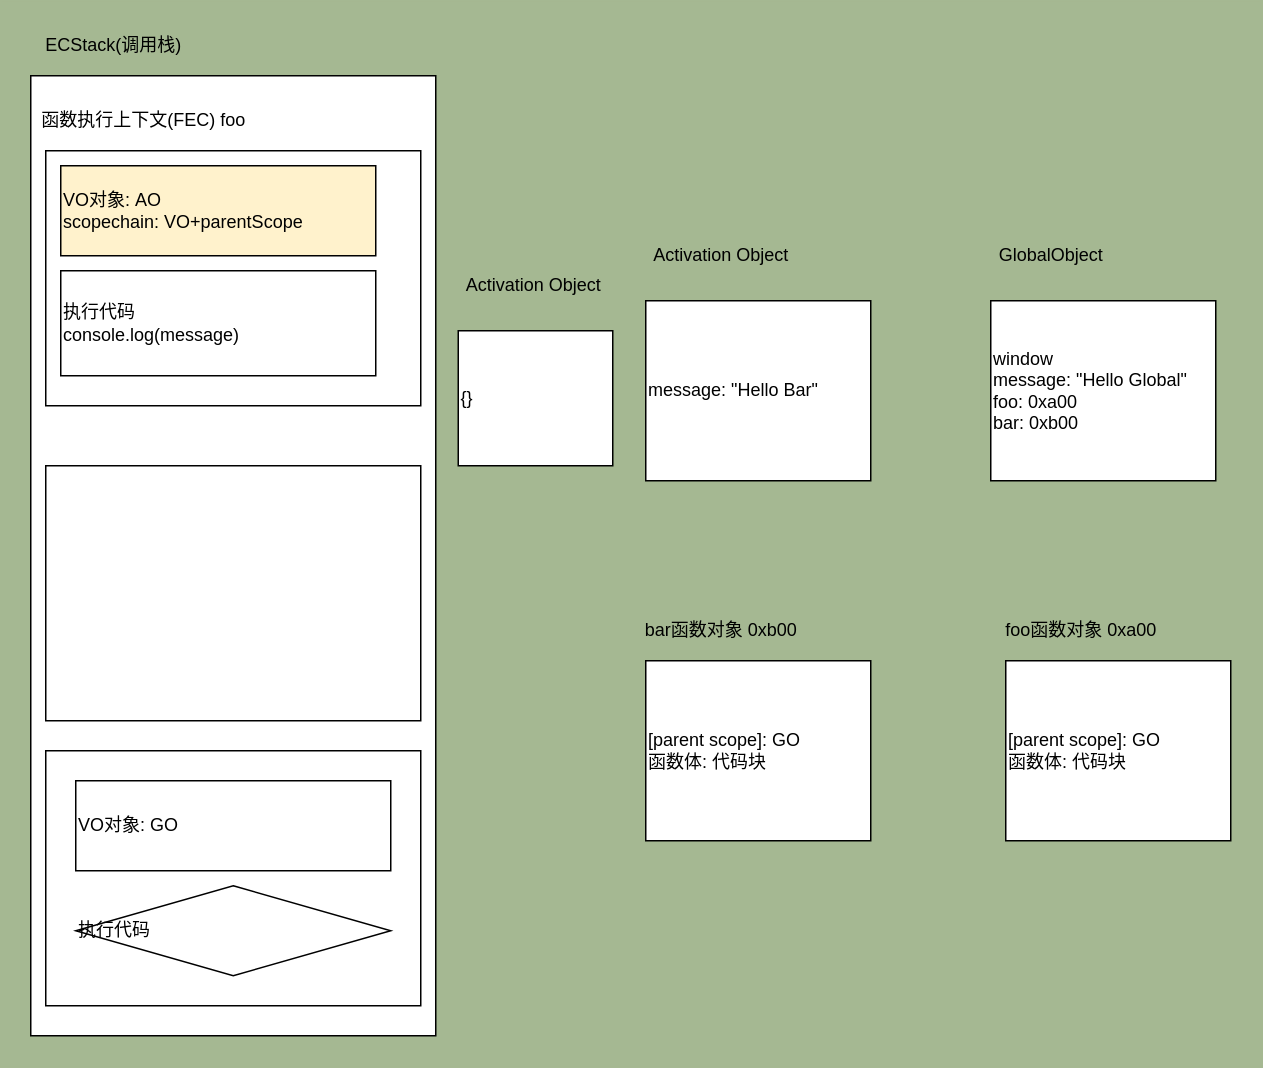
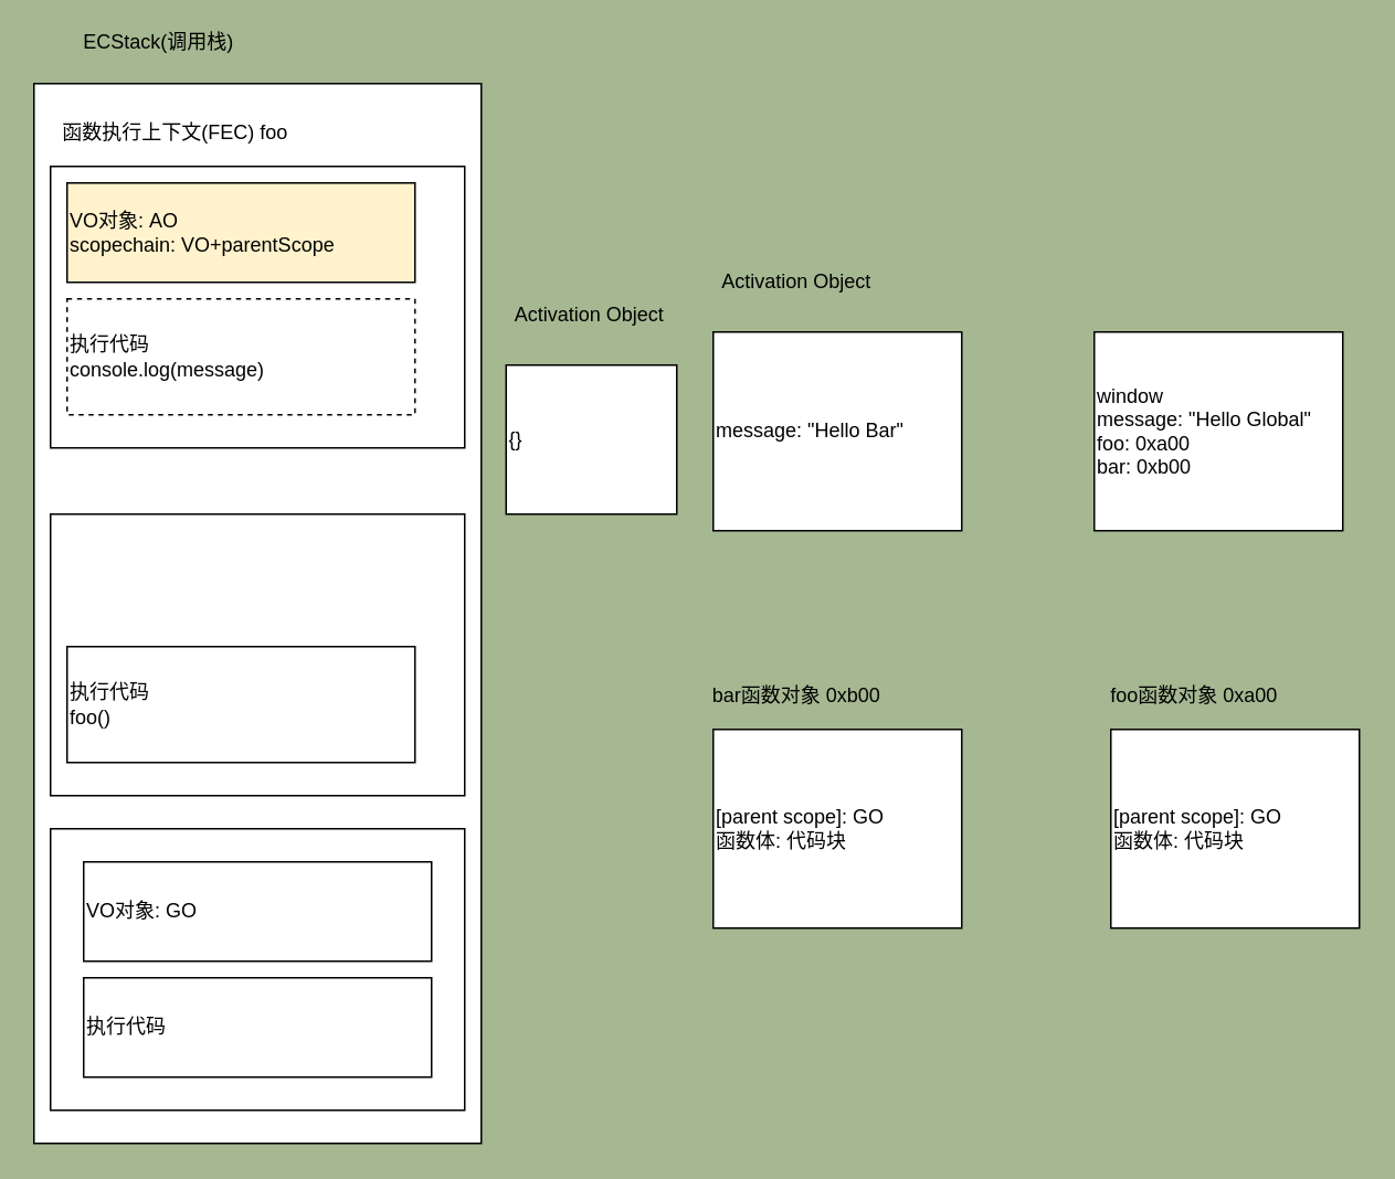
- <mxCell id="3" value="ECStack(调用栈)" style="text;html=1;align=center;verticalAlign=middle;resizable=0;points=[];autosize=1;strokeColor=none;" parent="1" vertex="1"><mxGeometry x="20" y="20" width="110" height="20" as="geometry" /></mxCell>
+ <mxCell id="3" value="ECStack(调用栈)" style="text;html=1;align=center;verticalAlign=middle;resizable=0;points=[];autosize=1;strokeColor=none;" parent="1" vertex="1"><mxGeometry x="40" y="15" width="110" height="20" as="geometry" /></mxCell>
- <mxCell id="18" value="函数执行上下文(FEC) foo" style="text;html=1;align=center;verticalAlign=middle;resizable=0;points=[];autosize=1;strokeColor=none;" parent="1" vertex="1"><mxGeometry x="20" y="70" width="150" height="20" as="geometry" /></mxCell>
+ <mxCell id="18" value="函数执行上下文(FEC) foo" style="text;html=1;align=center;verticalAlign=middle;resizable=0;points=[];autosize=1;strokeColor=none;" parent="1" vertex="1"><mxGeometry x="30" y="70" width="150" height="20" as="geometry" /></mxCell>
- <mxCell id="5" value="GlobalObject" style="text;html=1;align=center;verticalAlign=middle;resizable=0;points=[];autosize=1;strokeColor=none;" parent="1" vertex="1"><mxGeometry x="660" y="160" width="80" height="20" as="geometry" /></mxCell>
- <mxCell id="20" value="执行代码&lt;br&gt;console.log(message)" style="rounded=0;whiteSpace=wrap;html=1;align=left;" parent="1" vertex="1"><mxGeometry x="40" y="180" width="210" height="70" as="geometry" /></mxCell>
+ <mxCell id="20" value="执行代码&lt;br&gt;console.log(message)" style="rounded=0;whiteSpace=wrap;html=1;align=left;dashed=1;" parent="1" vertex="1"><mxGeometry x="40" y="180" width="210" height="70" as="geometry" /></mxCell>
+ <mxCell id="16" value="执行代码&lt;br&gt;foo()" style="rounded=0;whiteSpace=wrap;html=1;align=left;" parent="1" vertex="1"><mxGeometry x="40" y="390" width="210" height="70" as="geometry" /></mxCell>
- <mxCell id="12" value="执行代码" style="rhombus;whiteSpace=wrap;html=1;align=left;" parent="1" vertex="1"><mxGeometry x="50" y="590" width="210" height="60" as="geometry" /></mxCell>
+ <mxCell id="12" value="执行代码" style="rounded=0;whiteSpace=wrap;html=1;align=left;" parent="1" vertex="1"><mxGeometry x="50" y="590" width="210" height="60" as="geometry" /></mxCell>
